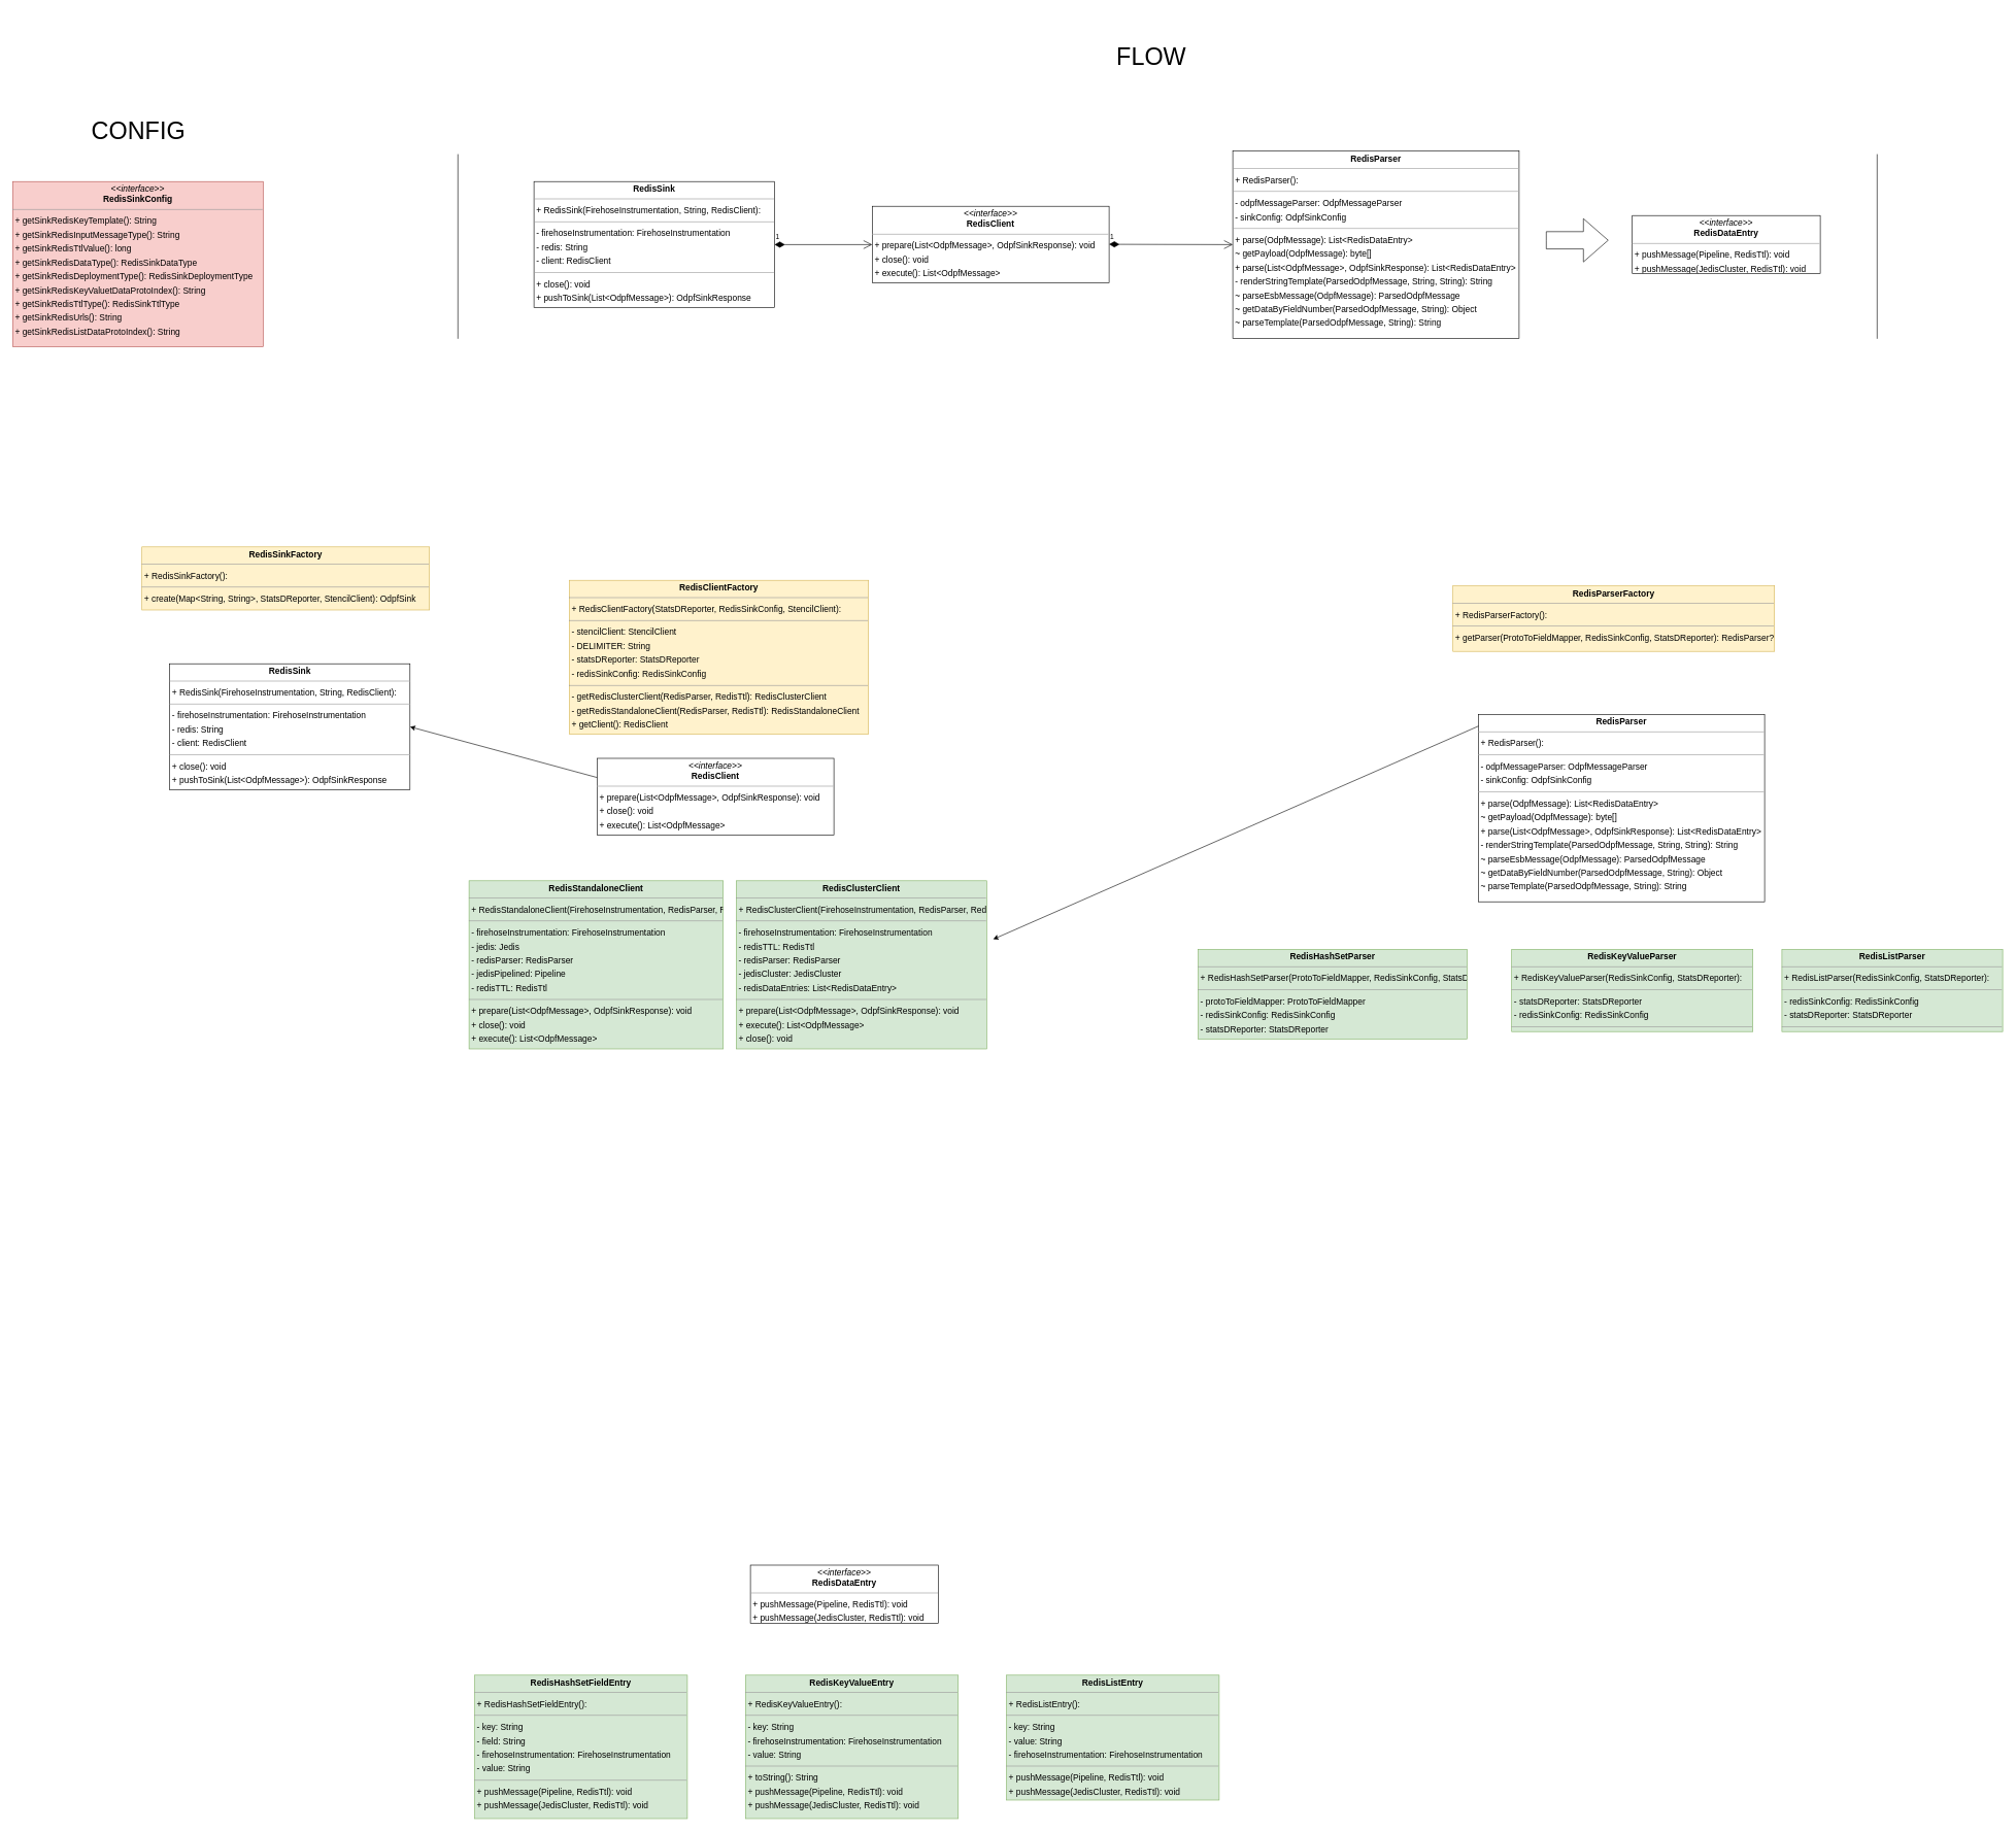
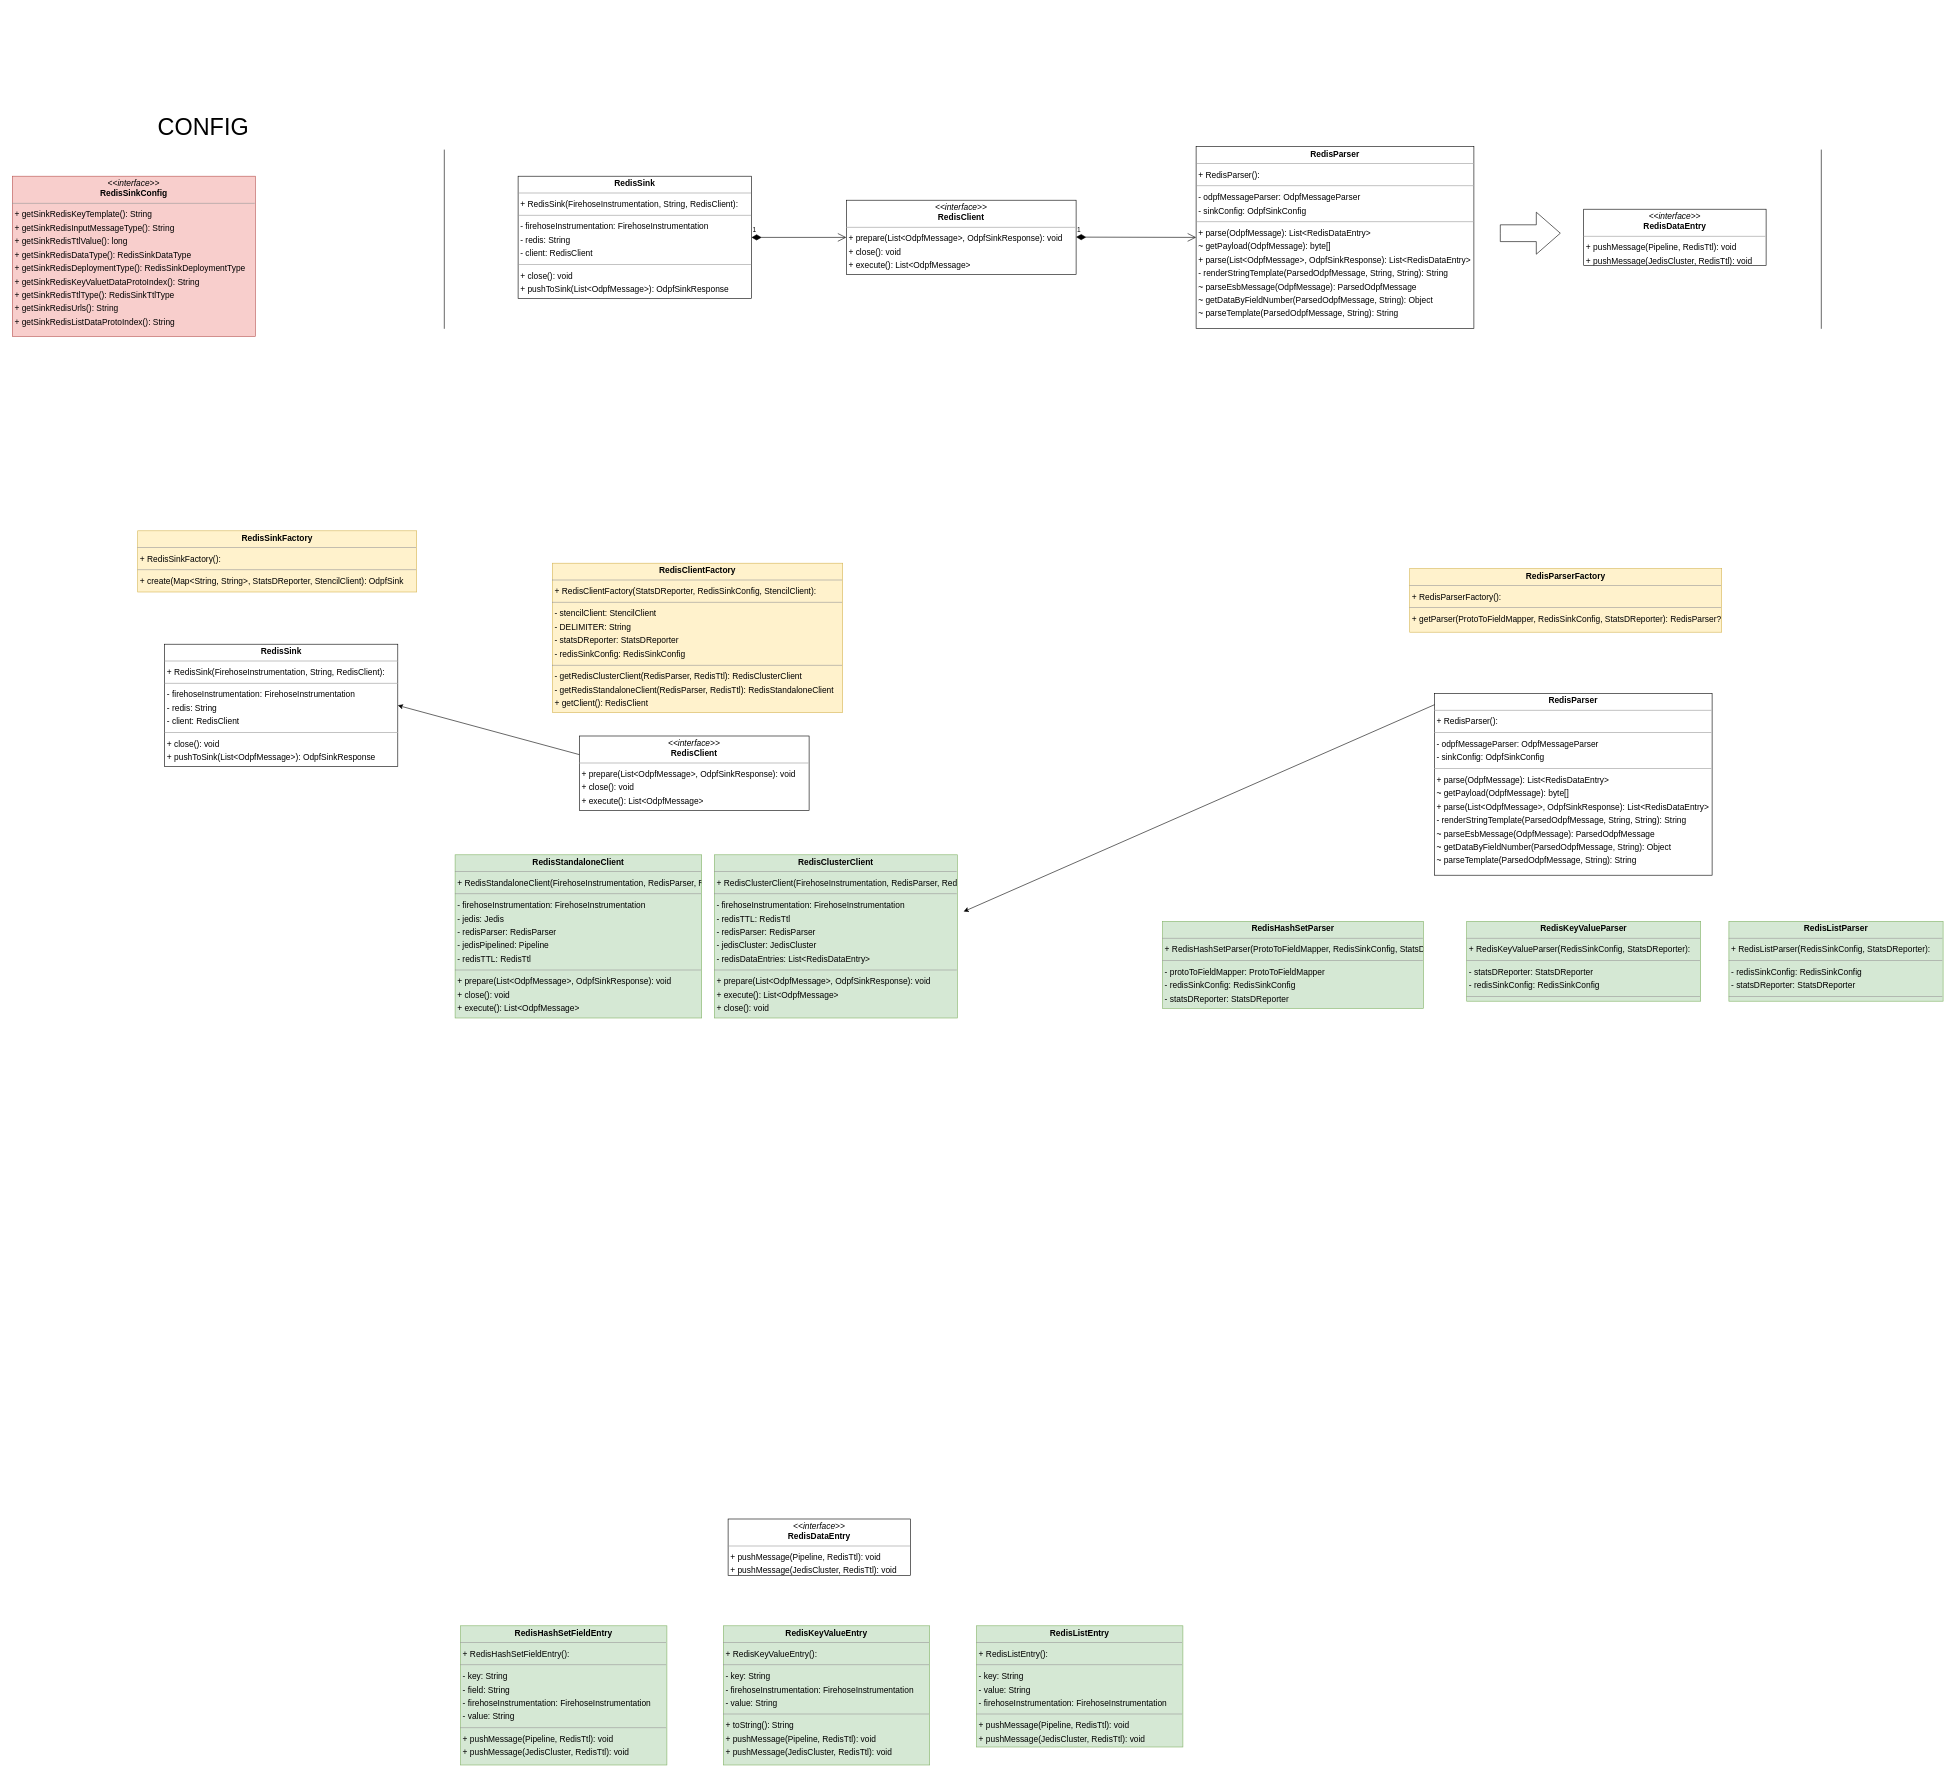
- <mxCell id="26" value="&lt;p style=&quot;line-height: 1.4; font-size: 39px;&quot;&gt;FLOW&lt;/p&gt;" style="text;html=1;align=center;verticalAlign=middle;resizable=0;points=[];autosize=1;strokeColor=none;fillColor=none;" vertex="1" parent="1"><mxGeometry x="1793" y="20" width="135" height="144" as="geometry" /></mxCell>
- <mxCell id="27" value="CONFIG" style="text;html=1;align=center;verticalAlign=middle;resizable=0;points=[];autosize=1;strokeColor=none;fillColor=none;fontSize=39;" vertex="1" parent="1"><mxGeometry x="137" y="180.5" width="171" height="63" as="geometry" /></mxCell>
+ <mxCell id="27" value="CONFIG" style="text;html=1;align=center;verticalAlign=middle;resizable=0;points=[];autosize=1;strokeColor=none;fillColor=none;fontSize=39;" vertex="1" parent="1"><mxGeometry x="252" y="180.5" width="171" height="63" as="geometry" /></mxCell>
